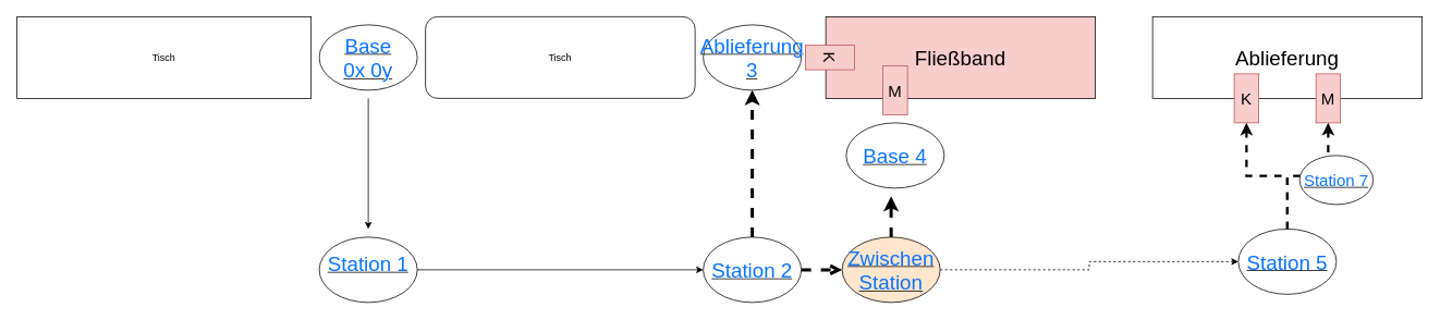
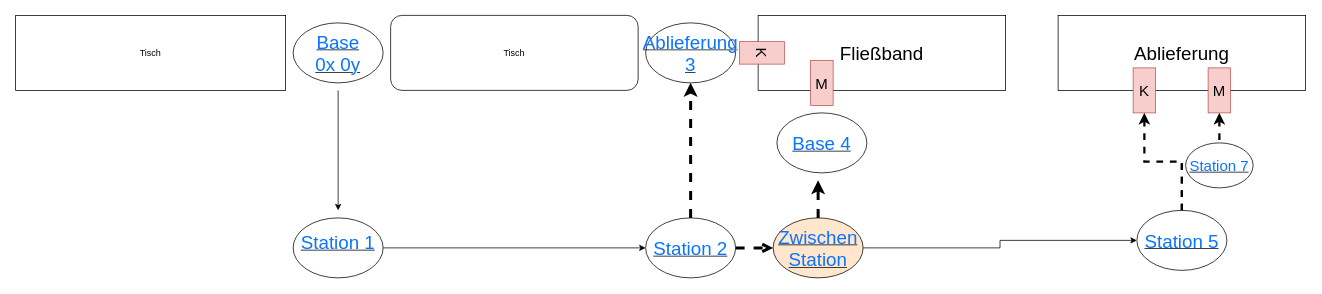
- <mxCell id="10" value="&lt;font style=&quot;font-size: 25px;&quot;&gt;Fließband&lt;/font&gt;" style="rounded=0;whiteSpace=wrap;html=1;fillColor=#f8cecc;" parent="1" vertex="1"><mxGeometry x="1010" y="20" width="330" height="100" as="geometry" /></mxCell>
+ <mxCell id="10" value="&lt;font style=&quot;font-size: 25px;&quot;&gt;Fließband&lt;/font&gt;" style="rounded=0;whiteSpace=wrap;html=1;" parent="1" vertex="1"><mxGeometry x="1010" y="20" width="330" height="100" as="geometry" /></mxCell>
- <mxCell id="25" value="&lt;u&gt;&lt;font color=&quot;#0a74ff&quot; style=&quot;font-size: 20px;&quot;&gt;Station 7&lt;/font&gt;&lt;/u&gt;" style="ellipse;whiteSpace=wrap;html=1;" parent="1" vertex="1"><mxGeometry x="1590" y="190" width="90" height="60" as="geometry" /></mxCell>
+ <mxCell id="25" value="&lt;u&gt;&lt;font color=&quot;#0a74ff&quot; style=&quot;font-size: 20px;&quot;&gt;Station 7&lt;/font&gt;&lt;/u&gt;" style="ellipse;whiteSpace=wrap;html=1;" parent="1" vertex="1"><mxGeometry x="1580" y="190" width="90" height="60" as="geometry" /></mxCell>
- <mxCell id="15" style="edgeStyle=orthogonalEdgeStyle;rounded=0;orthogonalLoop=1;jettySize=auto;html=1;entryX=0;entryY=0.5;entryDx=0;entryDy=0;dashed=1;" parent="1" source="16" target="20" edge="1"><mxGeometry relative="1" as="geometry" /></mxCell>
+ <mxCell id="15" style="edgeStyle=orthogonalEdgeStyle;rounded=0;orthogonalLoop=1;jettySize=auto;html=1;entryX=0;entryY=0.5;entryDx=0;entryDy=0;" parent="1" source="16" target="20" edge="1"><mxGeometry relative="1" as="geometry" /></mxCell>
